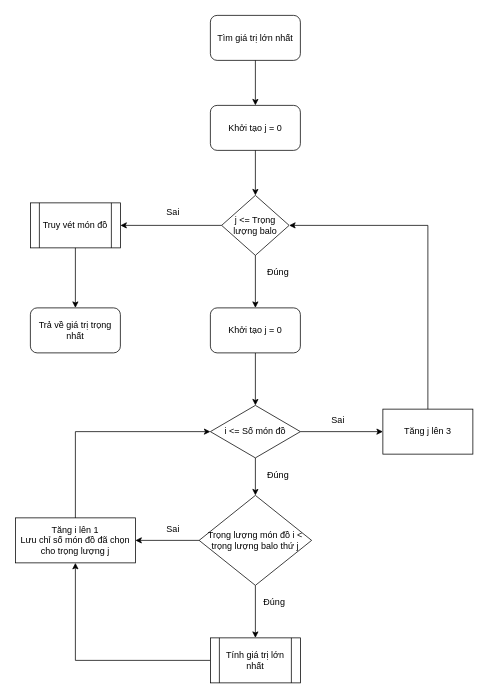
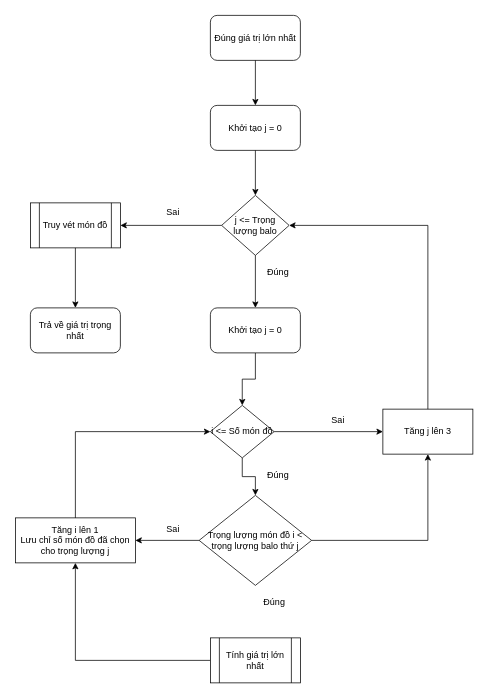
- <mxCell id="18" value="Tìm giá trị lớn nhất" style="rounded=1;whiteSpace=wrap;html=1;" vertex="1" parent="1"><mxGeometry x="280" y="20" width="120" height="60" as="geometry" /></mxCell>
+ <mxCell id="18" value="Đúng giá trị lớn nhất" style="rounded=1;whiteSpace=wrap;html=1;" vertex="1" parent="1"><mxGeometry x="280" y="20" width="120" height="60" as="geometry" /></mxCell>
- <mxCell id="8" value="i &amp;lt;= Số món đồ" style="rhombus;whiteSpace=wrap;html=1;" vertex="1" parent="1"><mxGeometry x="280" y="540" width="120" height="70" as="geometry" /></mxCell>
+ <mxCell id="8" value="i &amp;lt;= Số món đồ" style="rhombus;whiteSpace=wrap;html=1;" vertex="1" parent="1"><mxGeometry x="280" y="540" width="85" height="70" as="geometry" /></mxCell>
- <mxCell id="9" value="" style="edgeStyle=orthogonalEdgeStyle;rounded=0;orthogonalLoop=1;jettySize=auto;html=1;" edge="1" parent="1" source="10" target="12"><mxGeometry relative="1" as="geometry" /></mxCell>
+ <mxCell id="9" value="" style="edgeStyle=orthogonalEdgeStyle;rounded=0;orthogonalLoop=1;jettySize=auto;html=1;" edge="1" parent="1" source="10" target="14"><mxGeometry relative="1" as="geometry" /></mxCell>
